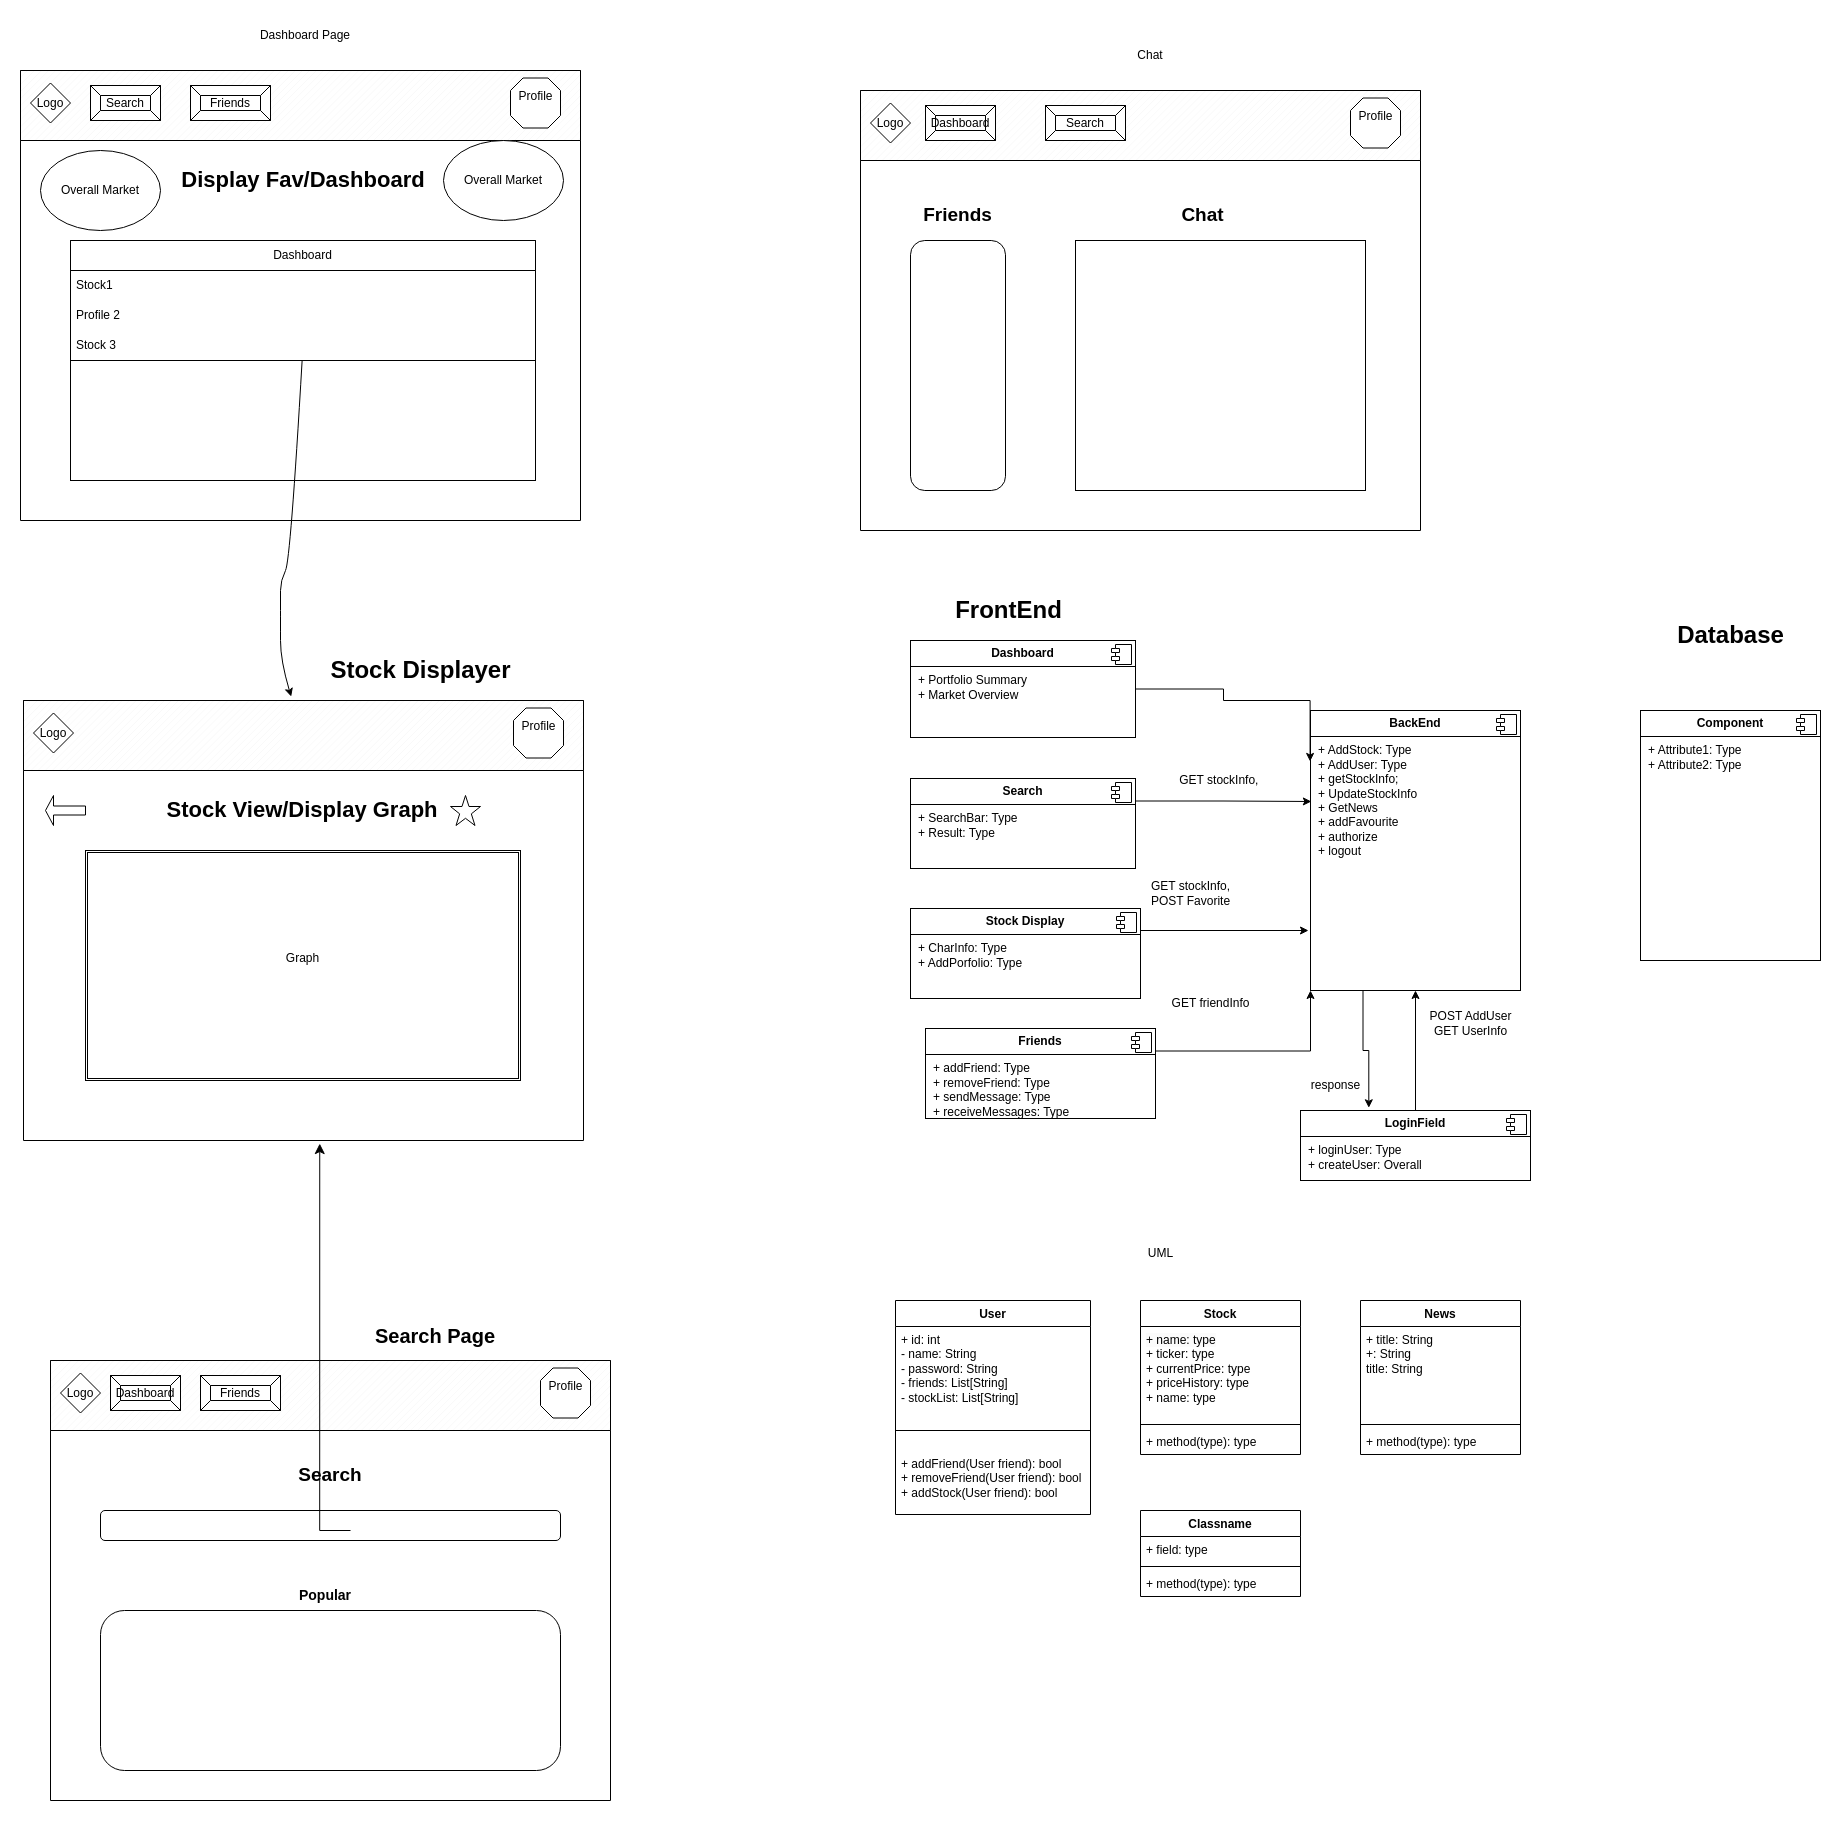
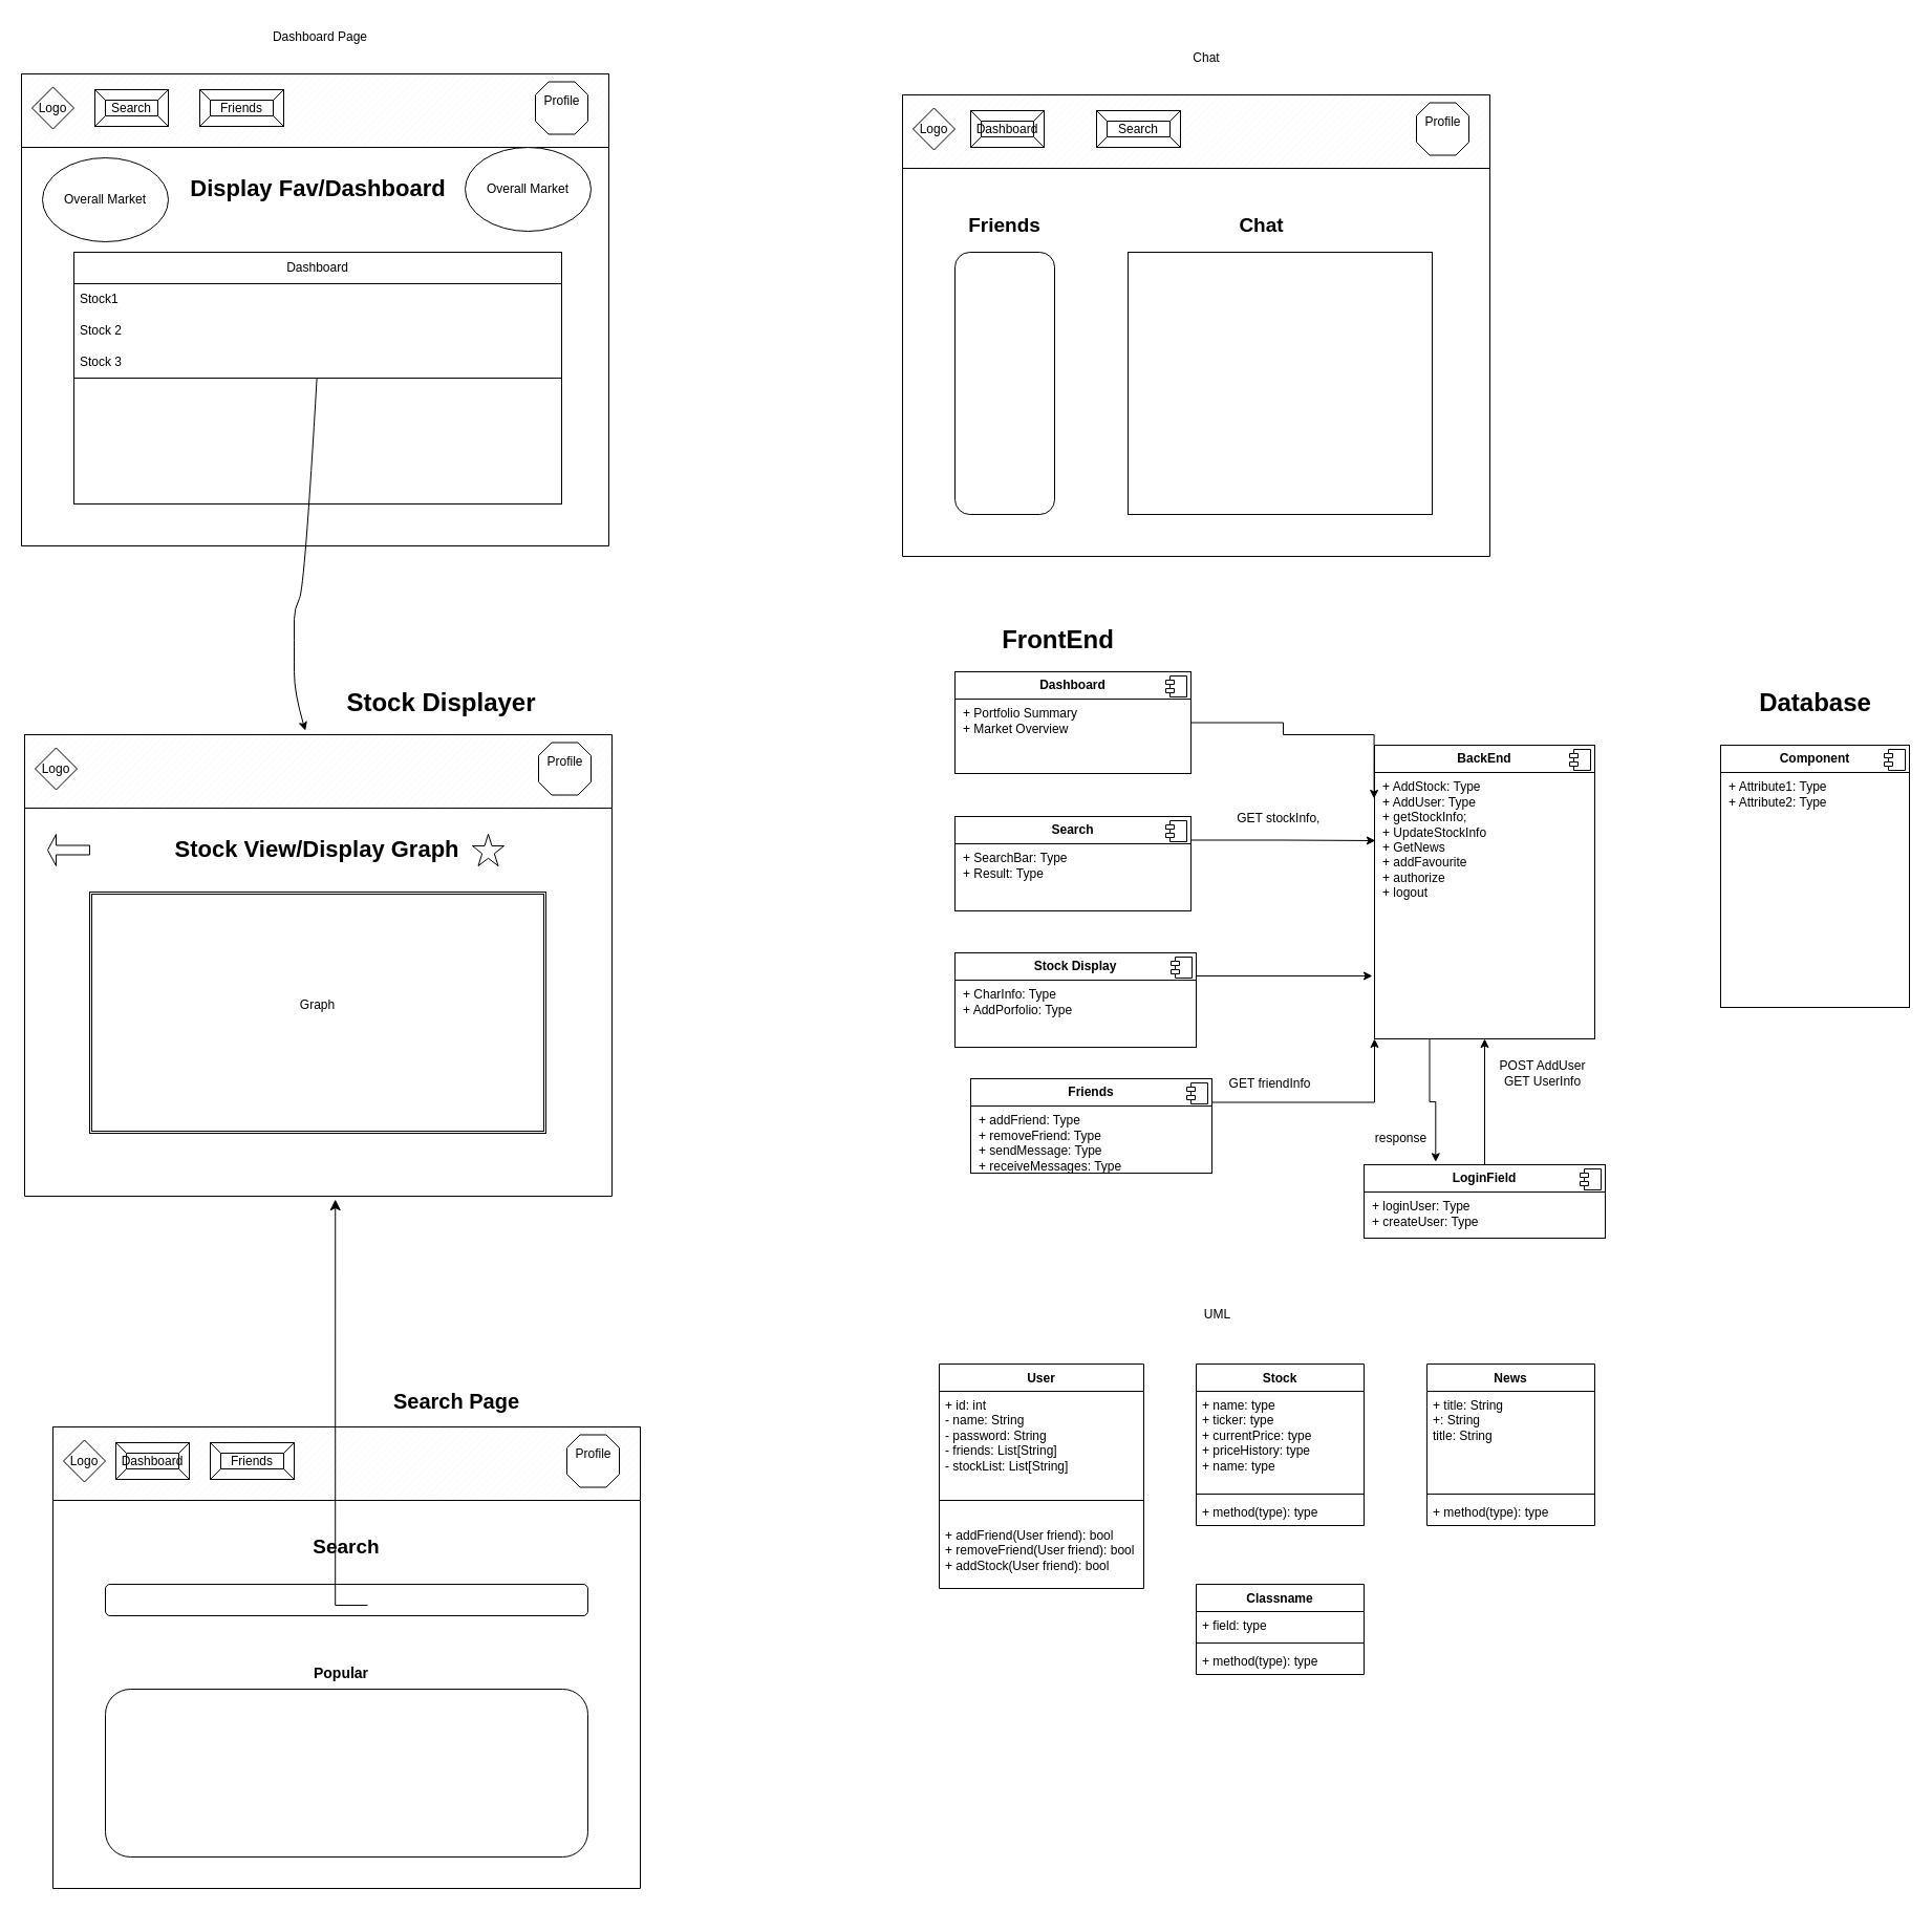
- <mxCell id="12" value="Profile 2" style="text;strokeColor=none;fillColor=none;align=left;verticalAlign=middle;spacingLeft=4;spacingRight=4;overflow=hidden;points=[[0,0.5],[1,0.5]];portConstraint=eastwest;rotatable=0;whiteSpace=wrap;html=1;" vertex="1" parent="10"><mxGeometry y="60" width="465" height="30" as="geometry" /></mxCell>
+ <mxCell id="12" value="Stock 2" style="text;strokeColor=none;fillColor=none;align=left;verticalAlign=middle;spacingLeft=4;spacingRight=4;overflow=hidden;points=[[0,0.5],[1,0.5]];portConstraint=eastwest;rotatable=0;whiteSpace=wrap;html=1;" vertex="1" parent="10"><mxGeometry y="60" width="465" height="30" as="geometry" /></mxCell>
- <mxCell id="88" value="Database" style="text;strokeColor=none;fillColor=none;html=1;fontSize=24;fontStyle=1;verticalAlign=middle;align=center;" vertex="1" parent="1"><mxGeometry x="1680" y="615" width="100" height="40" as="geometry" /></mxCell>
+ <mxCell id="88" value="Database" style="text;strokeColor=none;fillColor=none;html=1;fontSize=24;fontStyle=1;verticalAlign=middle;align=center;" vertex="1" parent="1"><mxGeometry x="1680" y="650" width="100" height="40" as="geometry" /></mxCell>
- <mxCell id="92" value="GET stockInfo,&lt;div&gt;POST Favorite&lt;/div&gt;" style="text;html=1;align=center;verticalAlign=middle;resizable=0;points=[];autosize=1;strokeColor=none;fillColor=none;" vertex="1" parent="1"><mxGeometry x="1140" y="873" width="100" height="40" as="geometry" /></mxCell>
- <mxCell id="93" value="GET friendInfo" style="text;html=1;align=center;verticalAlign=middle;resizable=0;points=[];autosize=1;strokeColor=none;fillColor=none;" vertex="1" parent="1"><mxGeometry x="1160" y="988" width="100" height="30" as="geometry" /></mxCell>
+ <mxCell id="93" value="GET friendInfo" style="text;html=1;align=center;verticalAlign=middle;resizable=0;points=[];autosize=1;strokeColor=none;fillColor=none;" vertex="1" parent="1"><mxGeometry x="1160" y="1018" width="100" height="30" as="geometry" /></mxCell>
- <mxCell id="76" value="&lt;p style=&quot;margin:0px;margin-top:6px;text-align:center;&quot;&gt;&lt;b&gt;LoginField&lt;/b&gt;&lt;/p&gt;&lt;hr size=&quot;1&quot; style=&quot;border-style:solid;&quot;&gt;&lt;p style=&quot;margin:0px;margin-left:8px;&quot;&gt;+ loginUser: Type&lt;br&gt;+ createUser: Overall&lt;/p&gt;&lt;p style=&quot;margin:0px;margin-left:8px;&quot;&gt;&lt;br&gt;&lt;/p&gt;&lt;p style=&quot;margin:0px;margin-left:8px;&quot;&gt;&lt;br&gt;&lt;/p&gt;" style="align=left;overflow=fill;html=1;dropTarget=0;whiteSpace=wrap;" vertex="1" parent="1"><mxGeometry x="1300" y="1110" width="230" height="70" as="geometry" /></mxCell>
+ <mxCell id="76" value="&lt;p style=&quot;margin:0px;margin-top:6px;text-align:center;&quot;&gt;&lt;b&gt;LoginField&lt;/b&gt;&lt;/p&gt;&lt;hr size=&quot;1&quot; style=&quot;border-style:solid;&quot;&gt;&lt;p style=&quot;margin:0px;margin-left:8px;&quot;&gt;+ loginUser: Type&lt;br&gt;+ createUser: Type&lt;/p&gt;&lt;p style=&quot;margin:0px;margin-left:8px;&quot;&gt;&lt;br&gt;&lt;/p&gt;&lt;p style=&quot;margin:0px;margin-left:8px;&quot;&gt;&lt;br&gt;&lt;/p&gt;" style="align=left;overflow=fill;html=1;dropTarget=0;whiteSpace=wrap;" vertex="1" parent="1"><mxGeometry x="1300" y="1110" width="230" height="70" as="geometry" /></mxCell>
